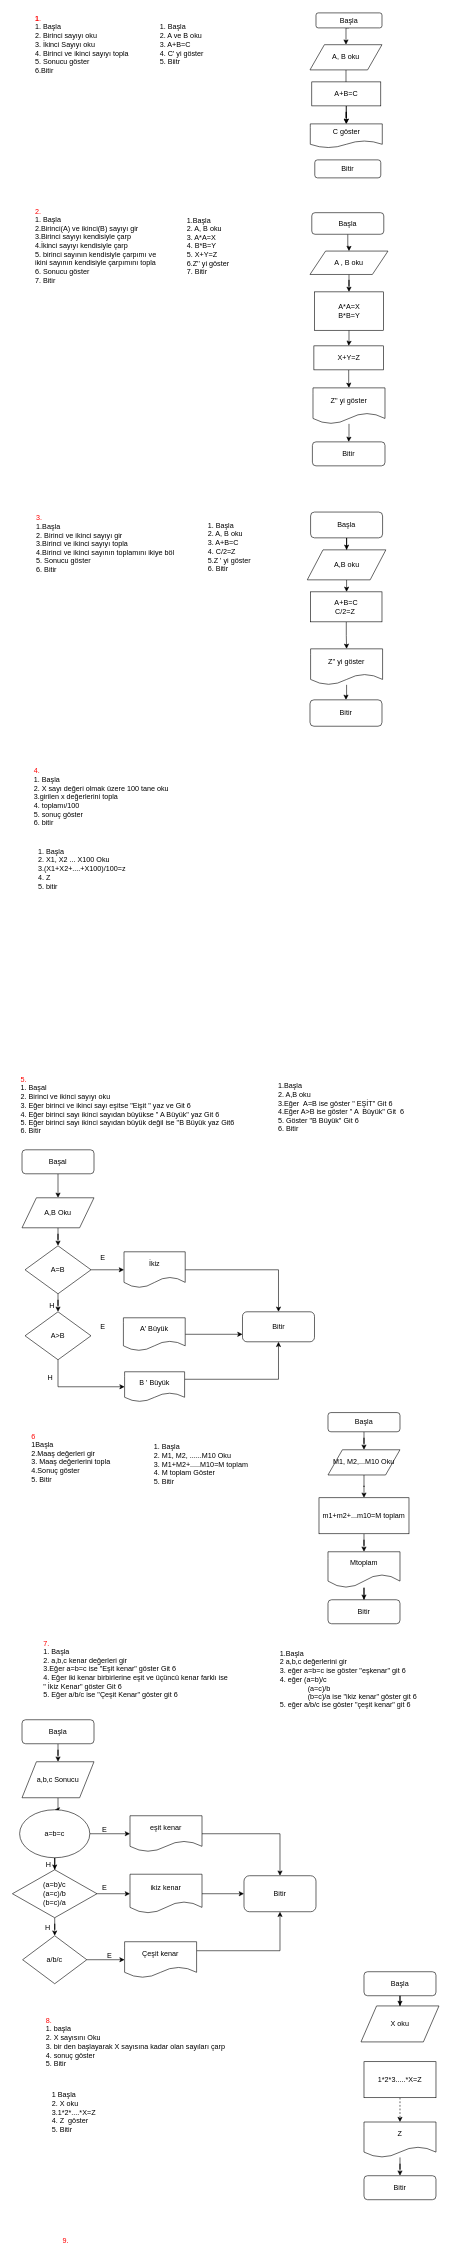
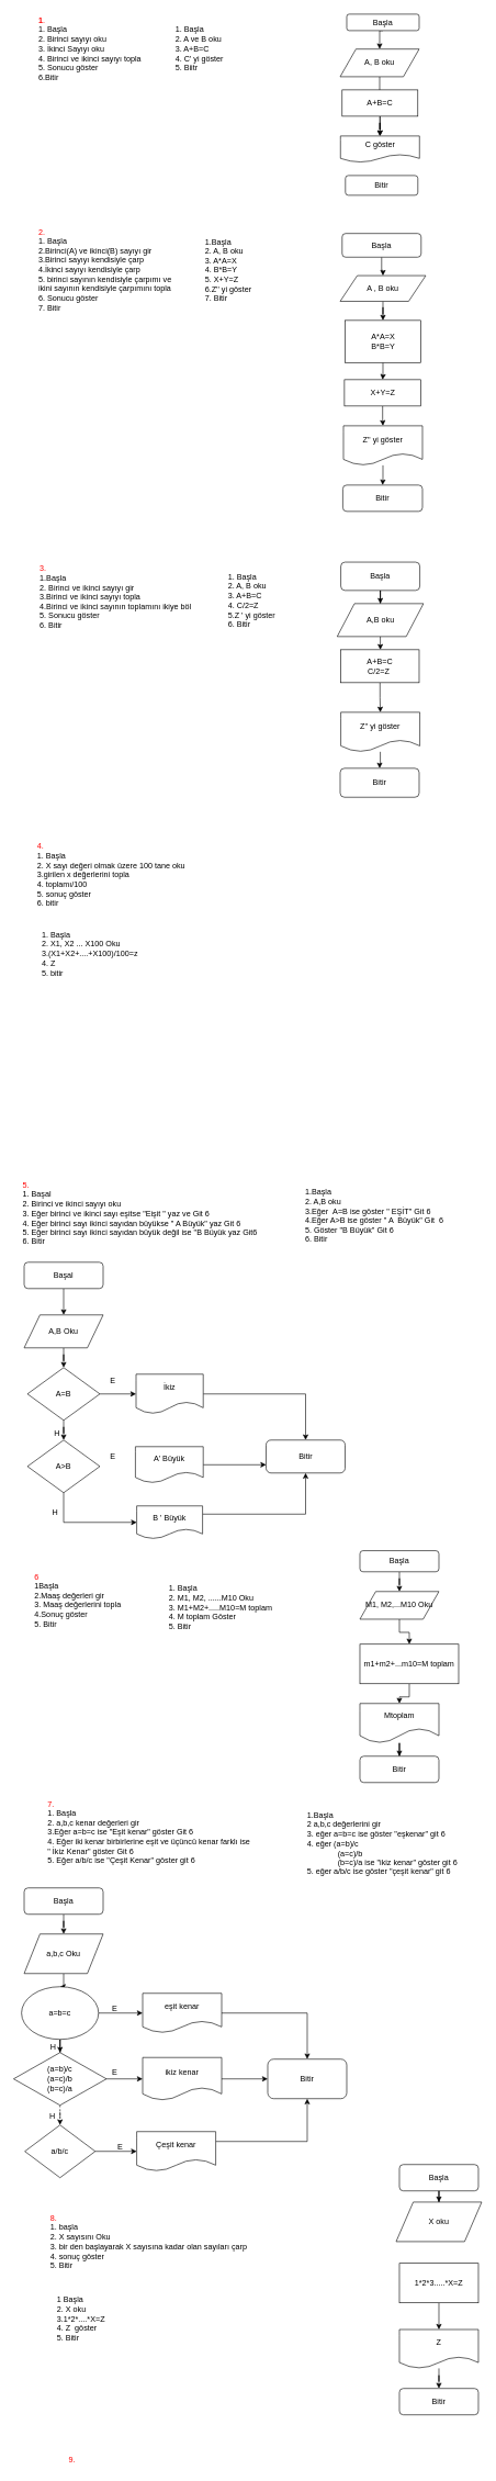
- <mxCell id="66" value="m1+m2+...m10=M toplam" style="rounded=0;whiteSpace=wrap;html=1;" vertex="1" parent="1"><mxGeometry x="531" y="2496" width="150" height="60" as="geometry" /></mxCell>
+ <mxCell id="66" value="m1+m2+...m10=M toplam" style="rounded=0;whiteSpace=wrap;html=1;" vertex="1" parent="1"><mxGeometry x="546" y="2496" width="150" height="60" as="geometry" /></mxCell>
- <mxCell id="75" value="a,b,c Sonucu" style="shape=parallelogram;perimeter=parallelogramPerimeter;whiteSpace=wrap;html=1;" vertex="1" parent="1"><mxGeometry x="36" y="2936" width="120" height="60" as="geometry" /></mxCell>
+ <mxCell id="75" value="a,b,c Oku" style="shape=parallelogram;perimeter=parallelogramPerimeter;whiteSpace=wrap;html=1;" vertex="1" parent="1"><mxGeometry x="36" y="2936" width="120" height="60" as="geometry" /></mxCell>
- <mxCell id="79" value="" style="edgeStyle=orthogonalEdgeStyle;rounded=0;orthogonalLoop=1;jettySize=auto;html=1;" edge="1" parent="1" source="81" target="83"><mxGeometry relative="1" as="geometry" /></mxCell>
+ <mxCell id="79" value="" style="edgeStyle=orthogonalEdgeStyle;rounded=0;orthogonalLoop=1;jettySize=auto;html=1;dashed=1;" edge="1" parent="1" source="81" target="83"><mxGeometry relative="1" as="geometry" /></mxCell>
- <mxCell id="101" value="" style="edgeStyle=orthogonalEdgeStyle;rounded=0;orthogonalLoop=1;jettySize=auto;html=1;dashed=1;" edge="1" parent="1" source="102" target="104"><mxGeometry relative="1" as="geometry" /></mxCell>
+ <mxCell id="101" value="" style="edgeStyle=orthogonalEdgeStyle;rounded=0;orthogonalLoop=1;jettySize=auto;html=1;" edge="1" parent="1" source="102" target="104"><mxGeometry relative="1" as="geometry" /></mxCell>
